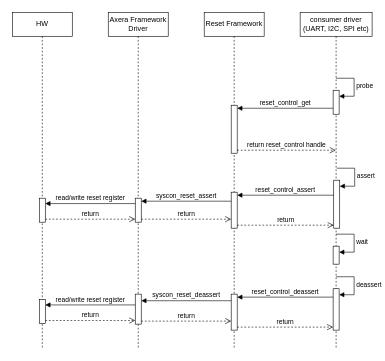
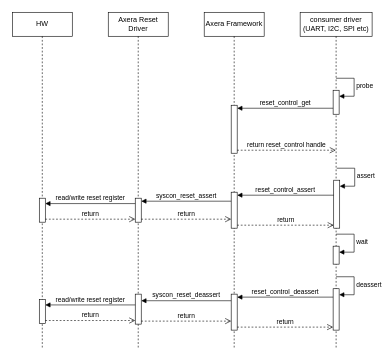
- <mxCell id="4" value="Axera Framework Driver" style="shape=umlLifeline;perimeter=lifelinePerimeter;whiteSpace=wrap;html=1;container=1;dropTarget=0;collapsible=0;recursiveResize=0;outlineConnect=0;portConstraint=eastwest;newEdgeStyle={&quot;curved&quot;:0,&quot;rounded&quot;:0};" vertex="1" parent="1"><mxGeometry x="180" y="20" width="100" height="560" as="geometry" /></mxCell>
+ <mxCell id="4" value="Axera Reset Driver" style="shape=umlLifeline;perimeter=lifelinePerimeter;whiteSpace=wrap;html=1;container=1;dropTarget=0;collapsible=0;recursiveResize=0;outlineConnect=0;portConstraint=eastwest;newEdgeStyle={&quot;curved&quot;:0,&quot;rounded&quot;:0};" vertex="1" parent="1"><mxGeometry x="180" y="20" width="100" height="560" as="geometry" /></mxCell>
- <mxCell id="6" value="Reset Framework" style="shape=umlLifeline;perimeter=lifelinePerimeter;whiteSpace=wrap;html=1;container=1;dropTarget=0;collapsible=0;recursiveResize=0;outlineConnect=0;portConstraint=eastwest;newEdgeStyle={&quot;curved&quot;:0,&quot;rounded&quot;:0};" vertex="1" parent="1"><mxGeometry x="340" y="20" width="100" height="560" as="geometry" /></mxCell>
+ <mxCell id="6" value="Axera Framework" style="shape=umlLifeline;perimeter=lifelinePerimeter;whiteSpace=wrap;html=1;container=1;dropTarget=0;collapsible=0;recursiveResize=0;outlineConnect=0;portConstraint=eastwest;newEdgeStyle={&quot;curved&quot;:0,&quot;rounded&quot;:0};" vertex="1" parent="1"><mxGeometry x="340" y="20" width="100" height="560" as="geometry" /></mxCell>
